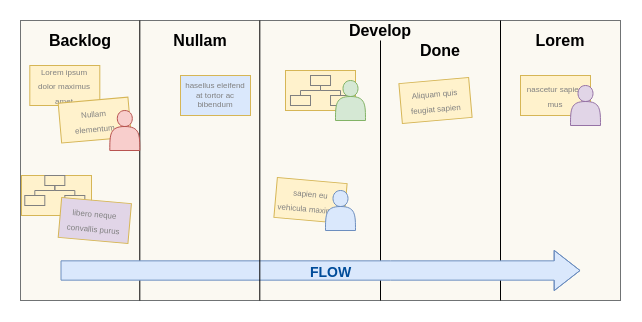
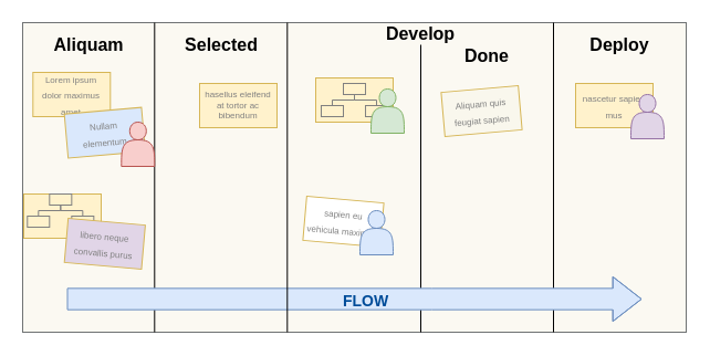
- <mxCell id="35" value="Backlog" style="text;html=1;strokeColor=none;fillColor=none;align=center;verticalAlign=middle;whiteSpace=wrap;rounded=0;fontStyle=1;fontSize=16;" vertex="1" parent="1"><mxGeometry x="20" y="20" width="120" height="40" as="geometry" /></mxCell>
+ <mxCell id="35" value="Aliquam" style="text;html=1;strokeColor=none;fillColor=none;align=center;verticalAlign=middle;whiteSpace=wrap;rounded=0;fontStyle=1;fontSize=16;" vertex="1" parent="1"><mxGeometry x="20" y="20" width="120" height="40" as="geometry" /></mxCell>
- <mxCell id="18" value="Nullam" style="text;html=1;strokeColor=none;fillColor=none;align=center;verticalAlign=middle;whiteSpace=wrap;rounded=0;fontStyle=1;fontSize=16;" vertex="1" parent="1"><mxGeometry x="140" y="20" width="120" height="40" as="geometry" /></mxCell>
+ <mxCell id="18" value="Selected" style="text;html=1;strokeColor=none;fillColor=none;align=center;verticalAlign=middle;whiteSpace=wrap;rounded=0;fontStyle=1;fontSize=16;" vertex="1" parent="1"><mxGeometry x="140" y="20" width="120" height="40" as="geometry" /></mxCell>
- <mxCell id="30" value="Lorem" style="text;html=1;strokeColor=none;fillColor=none;align=center;verticalAlign=middle;whiteSpace=wrap;rounded=0;fontStyle=1;fontSize=16;" vertex="1" parent="1"><mxGeometry x="500" y="20" width="120" height="40" as="geometry" /></mxCell>
+ <mxCell id="30" value="Deploy" style="text;html=1;strokeColor=none;fillColor=none;align=center;verticalAlign=middle;whiteSpace=wrap;rounded=0;fontStyle=1;fontSize=16;" vertex="1" parent="1"><mxGeometry x="500" y="20" width="120" height="40" as="geometry" /></mxCell>
- <mxCell id="36" value="&lt;font style=&quot;font-size: 8px;&quot; color=&quot;#808080&quot;&gt;hasellus eleifend at tortor ac bibendum&lt;/font&gt;&lt;font style=&quot;font-size: 8px;&quot; color=&quot;#808080&quot;&gt;&lt;br style=&quot;font-size: 8px;&quot;&gt;&lt;/font&gt;" style="rounded=0;whiteSpace=wrap;html=1;fillColor=#dae8fc;strokeColor=#d6b656;spacing=4;rotation=0;fontSize=8;" vertex="1" parent="1"><mxGeometry x="180" y="75" width="70" height="40" as="geometry" /></mxCell>
+ <mxCell id="36" value="&lt;font style=&quot;font-size: 8px;&quot; color=&quot;#808080&quot;&gt;hasellus eleifend at tortor ac bibendum&lt;/font&gt;&lt;font style=&quot;font-size: 8px;&quot; color=&quot;#808080&quot;&gt;&lt;br style=&quot;font-size: 8px;&quot;&gt;&lt;/font&gt;" style="rounded=0;whiteSpace=wrap;html=1;fillColor=#fff2cc;strokeColor=#d6b656;spacing=4;rotation=0;fontSize=8;" vertex="1" parent="1"><mxGeometry x="180" y="75" width="70" height="40" as="geometry" /></mxCell>
- <mxCell id="20" value="&lt;font style=&quot;font-size: 8px&quot; color=&quot;#808080&quot;&gt;Aliquam quis feugiat sapien&lt;br&gt;&lt;/font&gt;" style="rounded=0;whiteSpace=wrap;html=1;fillColor=#fff2cc;strokeColor=#d6b656;rotation=-5;spacing=4;" vertex="1" parent="1"><mxGeometry x="400" y="80" width="70" height="40" as="geometry" /></mxCell>
+ <mxCell id="20" value="&lt;font style=&quot;font-size: 8px&quot; color=&quot;#808080&quot;&gt;Aliquam quis feugiat sapien&lt;br&gt;&lt;/font&gt;" style="rounded=0;whiteSpace=wrap;html=1;fillColor=#f9f7ed;strokeColor=#d6b656;rotation=-5;spacing=4;" vertex="1" parent="1"><mxGeometry x="400" y="80" width="70" height="40" as="geometry" /></mxCell>
- <mxCell id="11" value="&lt;font style=&quot;font-size: 8px&quot; color=&quot;#808080&quot;&gt;Nullam elementum&lt;br&gt;&lt;/font&gt;" style="rounded=0;whiteSpace=wrap;html=1;fillColor=#fff2cc;strokeColor=#d6b656;rotation=-5;spacing=4;" vertex="1" parent="1"><mxGeometry x="59.29" y="99.56" width="70" height="40" as="geometry" /></mxCell>
+ <mxCell id="11" value="&lt;font style=&quot;font-size: 8px&quot; color=&quot;#808080&quot;&gt;Nullam elementum&lt;br&gt;&lt;/font&gt;" style="rounded=0;whiteSpace=wrap;html=1;fillColor=#dae8fc;strokeColor=#d6b656;rotation=-5;spacing=4;" vertex="1" parent="1"><mxGeometry x="59.29" y="99.56" width="70" height="40" as="geometry" /></mxCell>
- <mxCell id="16" value="&lt;font style=&quot;font-size: 8px&quot; color=&quot;#808080&quot;&gt;sapien eu vehicula maximus&lt;br&gt;&lt;/font&gt;" style="rounded=0;whiteSpace=wrap;html=1;fillColor=#fff2cc;strokeColor=#d6b656;rotation=5;spacing=4;" vertex="1" parent="1"><mxGeometry x="275" y="180" width="70" height="40" as="geometry" /></mxCell>
+ <mxCell id="16" value="&lt;font style=&quot;font-size: 8px&quot; color=&quot;#808080&quot;&gt;sapien eu vehicula maximus&lt;br&gt;&lt;/font&gt;" style="rounded=0;whiteSpace=wrap;html=1;fillColor=#ffffff;strokeColor=#d6b656;rotation=5;spacing=4;" vertex="1" parent="1"><mxGeometry x="275" y="180" width="70" height="40" as="geometry" /></mxCell>
